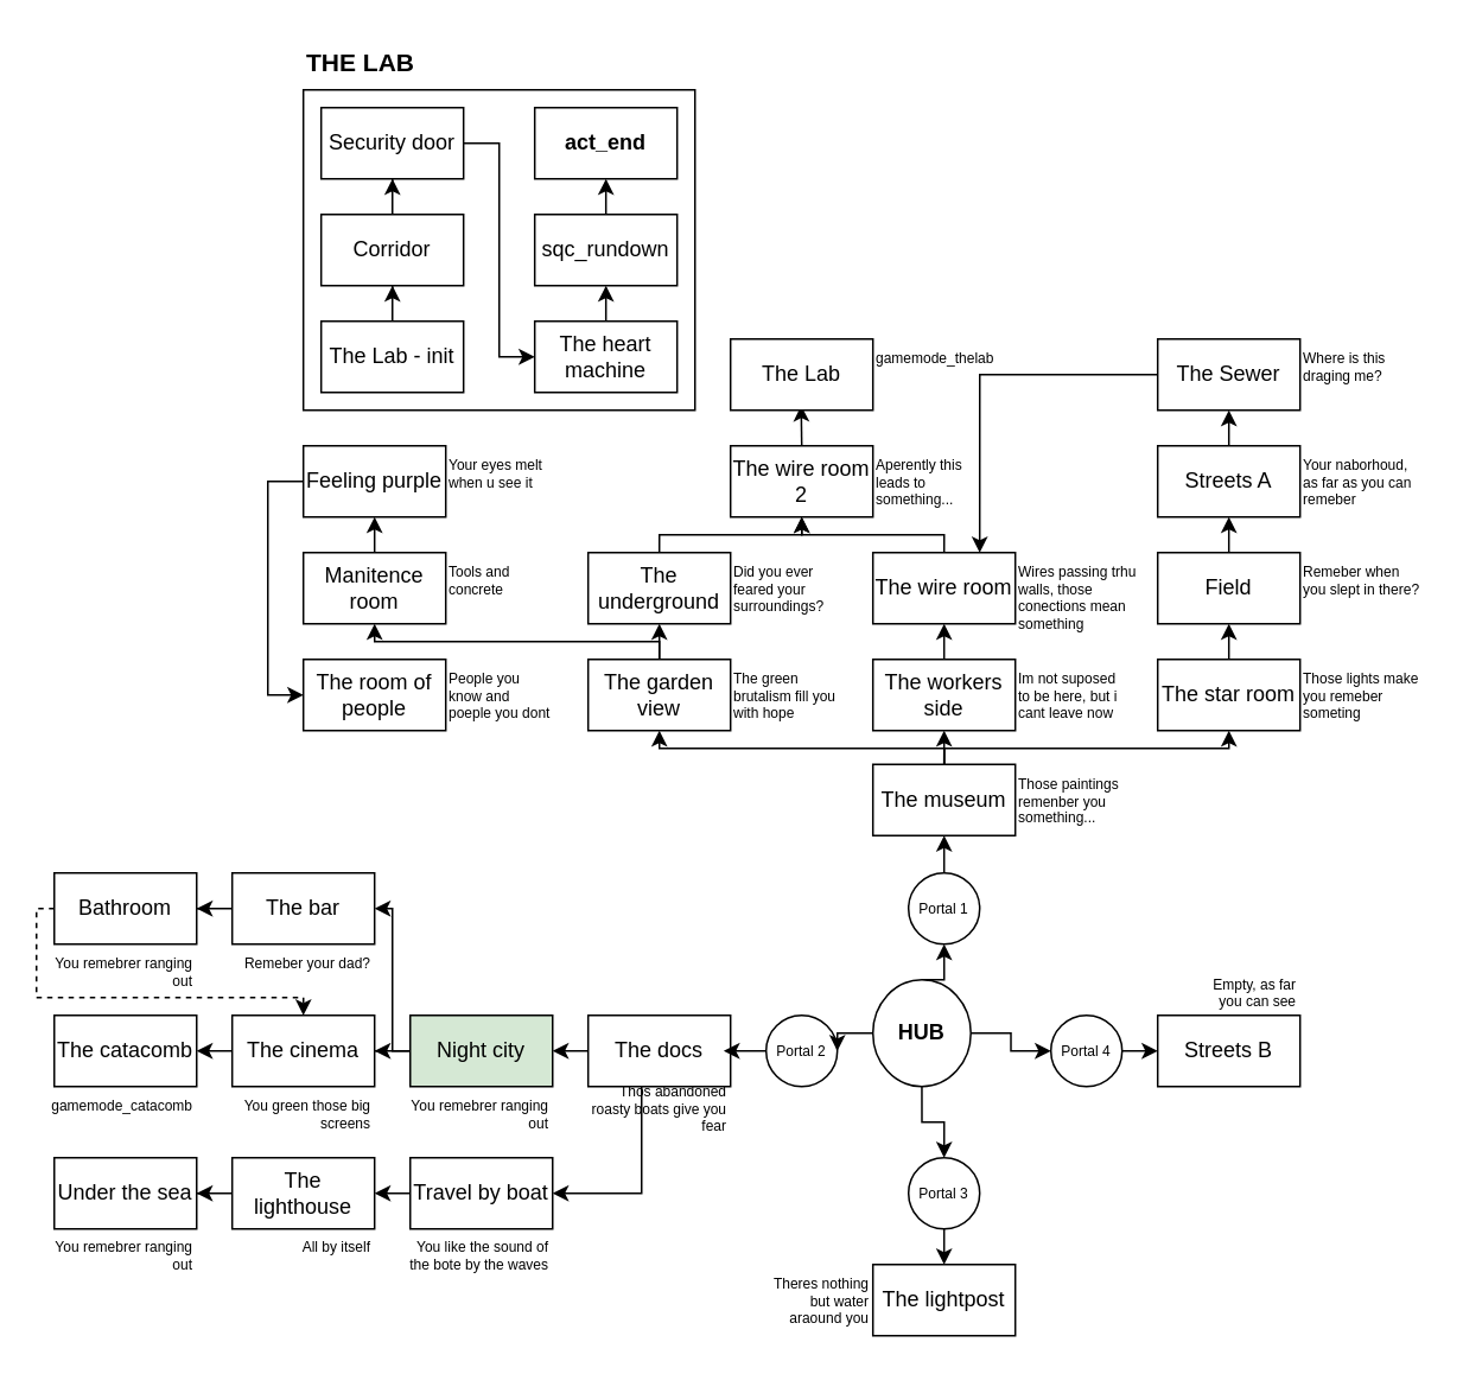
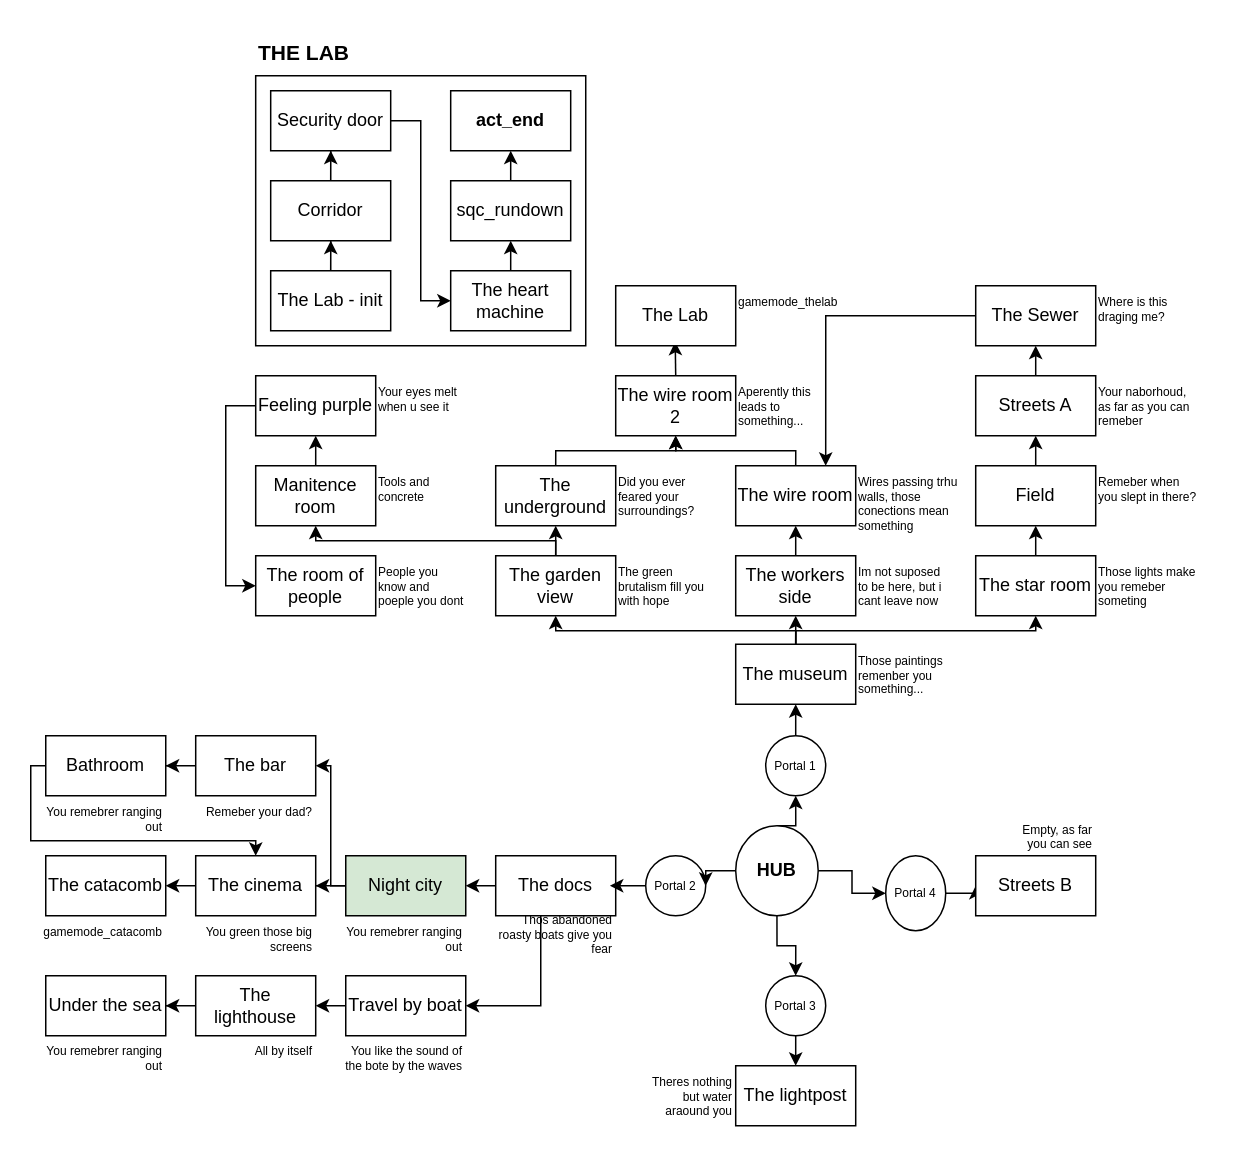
- <mxCell id="89" style="edgeStyle=orthogonalEdgeStyle;rounded=0;orthogonalLoop=1;jettySize=auto;html=1;exitX=0;exitY=0.5;exitDx=0;exitDy=0;entryX=0.5;entryY=0;entryDx=0;entryDy=0;dashed=1;" parent="1" source="90" target="76" edge="1"><mxGeometry relative="1" as="geometry"><Array as="points"><mxPoint x="20" y="510" /><mxPoint x="20" y="560" /><mxPoint x="170" y="560" /></Array></mxGeometry></mxCell>
+ <mxCell id="89" style="edgeStyle=orthogonalEdgeStyle;rounded=0;orthogonalLoop=1;jettySize=auto;html=1;exitX=0;exitY=0.5;exitDx=0;exitDy=0;entryX=0.5;entryY=0;entryDx=0;entryDy=0;" parent="1" source="90" target="76" edge="1"><mxGeometry relative="1" as="geometry"><Array as="points"><mxPoint x="20" y="510" /><mxPoint x="20" y="560" /><mxPoint x="170" y="560" /></Array></mxGeometry></mxCell>
- <mxCell id="12" value="Portal 4" style="ellipse;whiteSpace=wrap;html=1;aspect=fixed;fontSize=8;" parent="1" vertex="1"><mxGeometry x="589.97" y="570" width="40" height="40" as="geometry" /></mxCell>
+ <mxCell id="12" value="Portal 4" style="ellipse;whiteSpace=wrap;html=1;aspect=fixed;fontSize=8;" parent="1" vertex="1"><mxGeometry x="589.97" y="570" width="40" height="50" as="geometry" /></mxCell>
